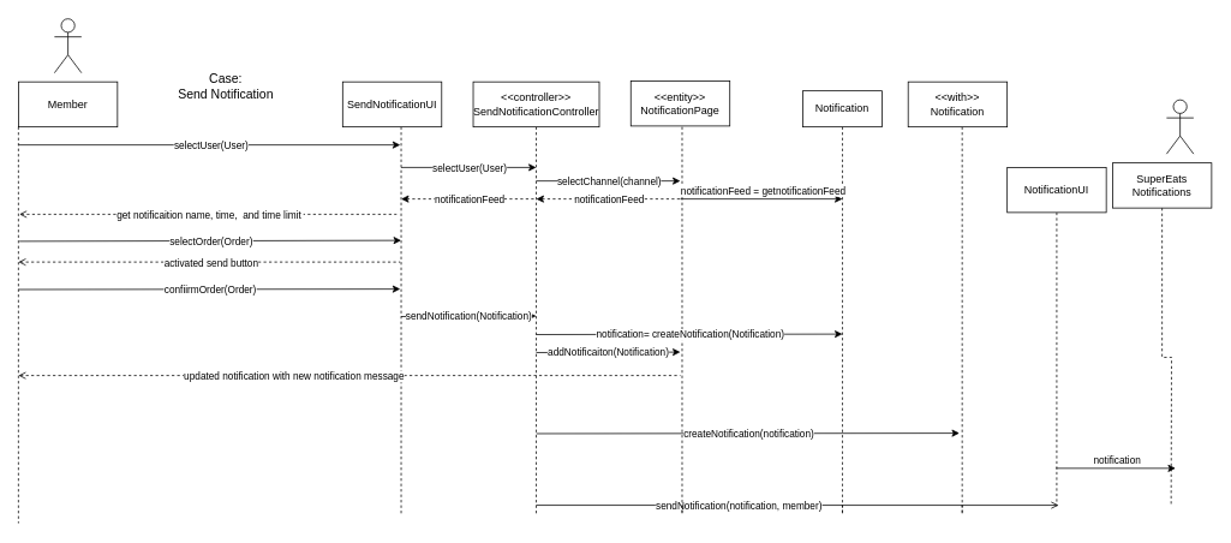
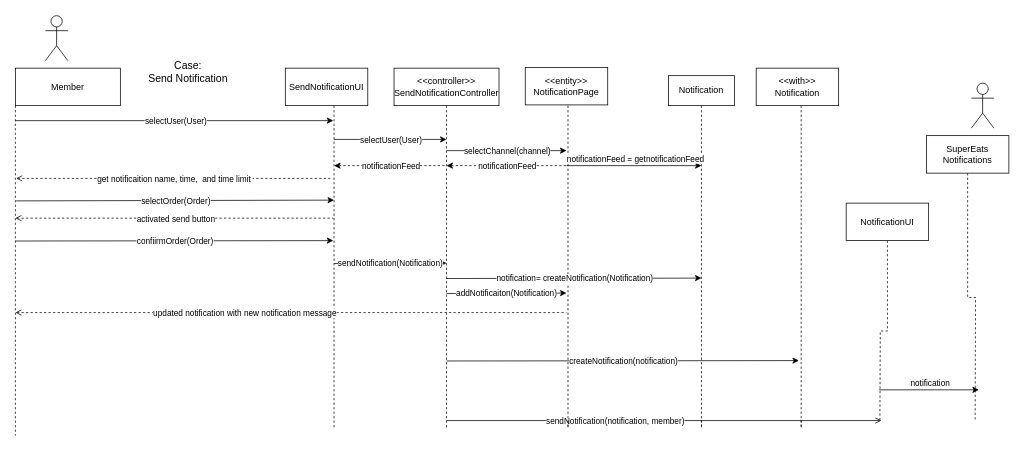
- <mxCell id="2" value="Member" style="html=1;whiteSpace=wrap;" vertex="1" parent="1"><mxGeometry x="20" y="90" width="110" height="50" as="geometry" /></mxCell>
+ <mxCell id="2" value="Member" style="html=1;whiteSpace=wrap;" vertex="1" parent="1"><mxGeometry x="20" y="90" width="140" height="50" as="geometry" /></mxCell>
- <mxCell id="22" value="NotificationUI" style="html=1;whiteSpace=wrap;" vertex="1" parent="1"><mxGeometry x="1118" y="185" width="110" height="50" as="geometry" /></mxCell>
+ <mxCell id="22" value="NotificationUI" style="html=1;whiteSpace=wrap;" vertex="1" parent="1"><mxGeometry x="1128" y="270" width="110" height="50" as="geometry" /></mxCell>
